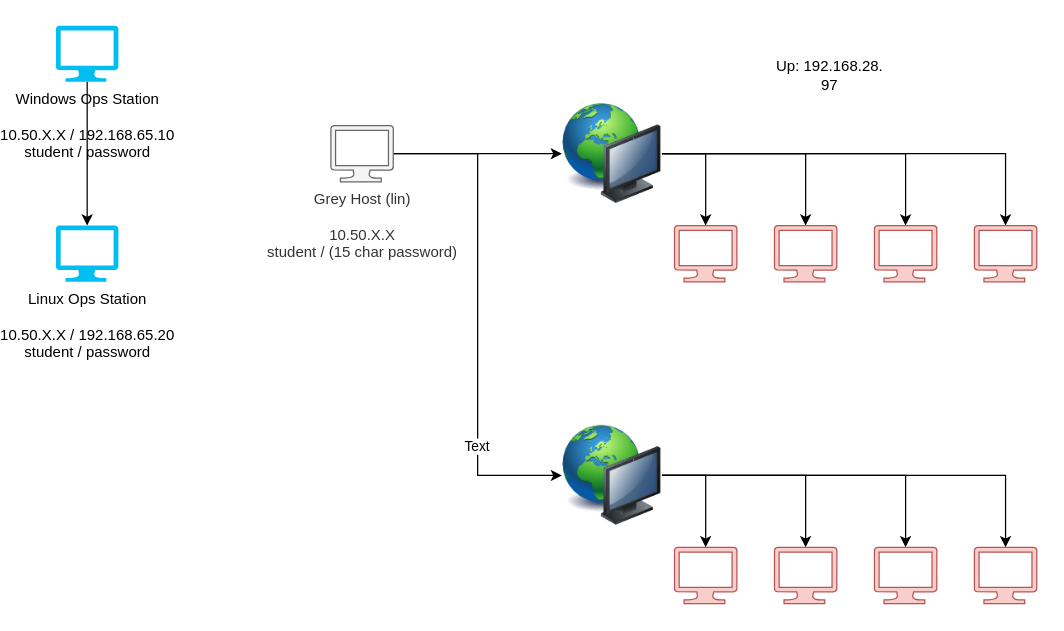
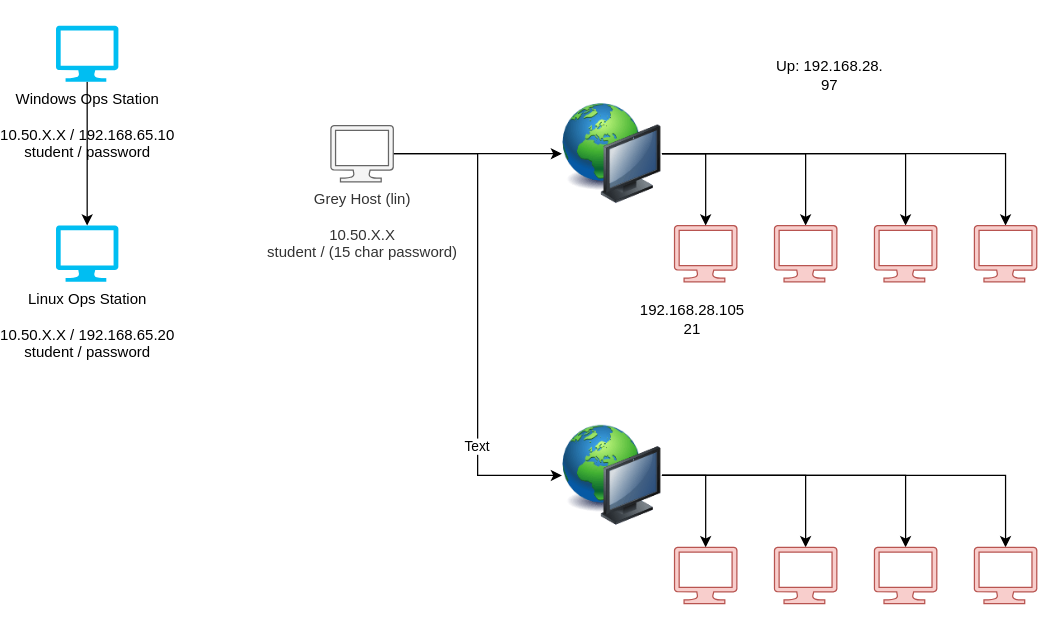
+ <mxCell id="27" value="192.168.28.105&lt;br&gt;21" style="text;html=1;align=center;verticalAlign=middle;resizable=0;points=[];autosize=1;strokeColor=none;fillColor=none;" parent="1" vertex="1"><mxGeometry x="479" y="240" width="100" height="30" as="geometry" /></mxCell>
